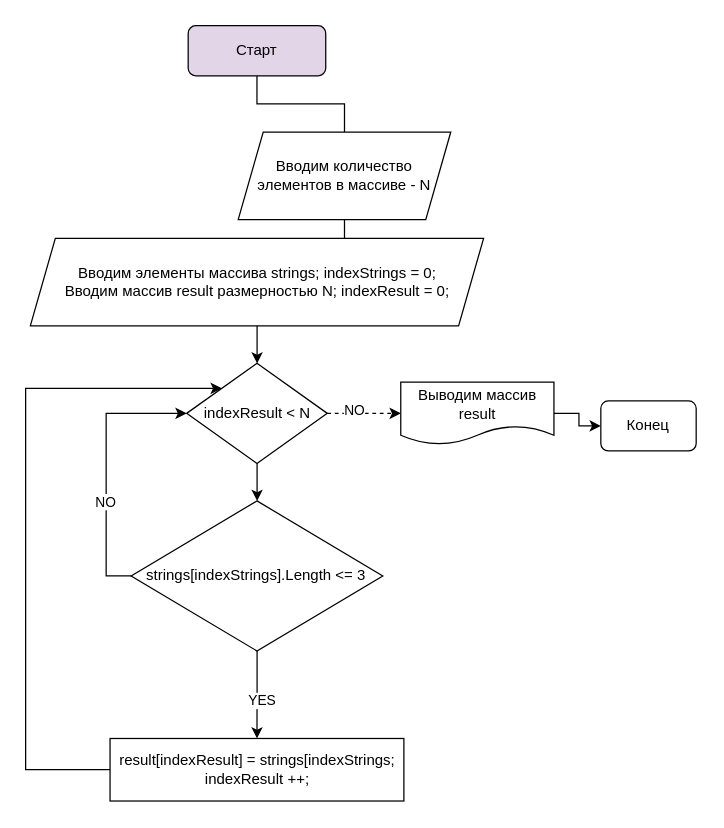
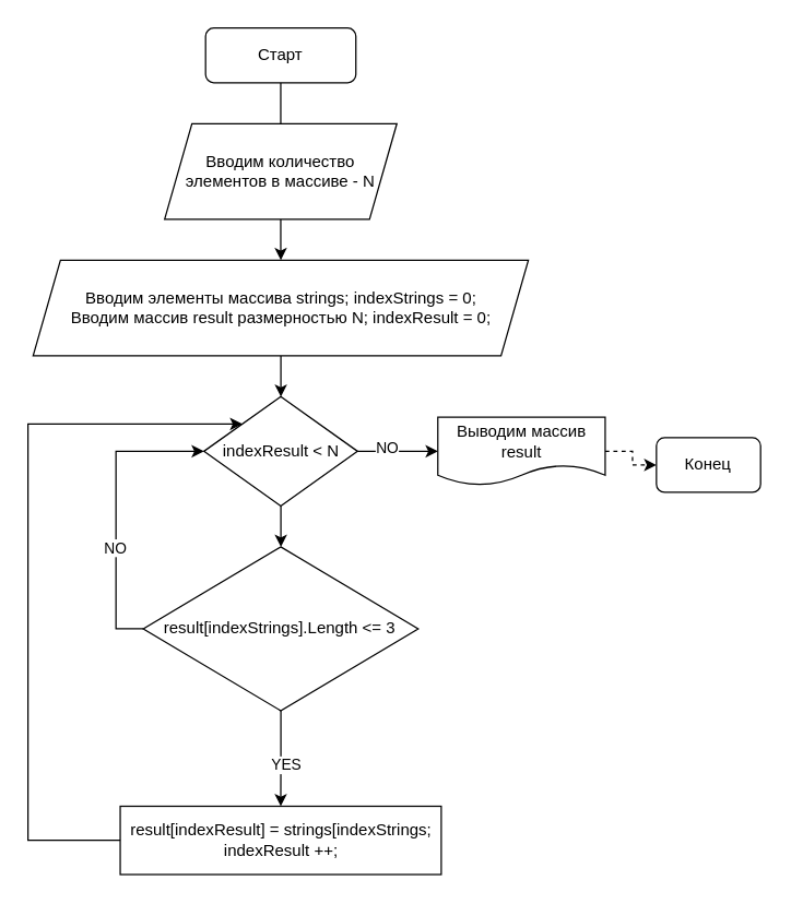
- <mxCell id="3" value="Старт" style="rounded=1;whiteSpace=wrap;html=1;fillColor=#e1d5e7;" vertex="1" parent="1"><mxGeometry x="150" y="20" width="110" height="40" as="geometry" /></mxCell>
+ <mxCell id="3" value="Старт" style="rounded=1;whiteSpace=wrap;html=1;" vertex="1" parent="1"><mxGeometry x="150" y="20" width="110" height="40" as="geometry" /></mxCell>
- <mxCell id="5" value="Вводим количество элементов в массиве - N" style="shape=parallelogram;perimeter=parallelogramPerimeter;whiteSpace=wrap;html=1;fixedSize=1;" vertex="1" parent="1"><mxGeometry x="190" y="105" width="170" height="70" as="geometry" /></mxCell>
+ <mxCell id="5" value="Вводим количество элементов в массиве - N" style="shape=parallelogram;perimeter=parallelogramPerimeter;whiteSpace=wrap;html=1;fixedSize=1;" vertex="1" parent="1"><mxGeometry x="120" y="90" width="170" height="70" as="geometry" /></mxCell>
- <mxCell id="8" value="" style="edgeStyle=orthogonalEdgeStyle;rounded=0;orthogonalLoop=1;jettySize=auto;html=1;dashed=1;" edge="1" parent="1" source="11" target="13"><mxGeometry relative="1" as="geometry" /></mxCell>
+ <mxCell id="8" value="" style="edgeStyle=orthogonalEdgeStyle;rounded=0;orthogonalLoop=1;jettySize=auto;html=1;" edge="1" parent="1" source="11" target="13"><mxGeometry relative="1" as="geometry" /></mxCell>
- <mxCell id="12" value="" style="edgeStyle=orthogonalEdgeStyle;rounded=0;orthogonalLoop=1;jettySize=auto;html=1;" edge="1" parent="1" source="13" target="14"><mxGeometry relative="1" as="geometry" /></mxCell>
+ <mxCell id="12" value="" style="edgeStyle=orthogonalEdgeStyle;rounded=0;orthogonalLoop=1;jettySize=auto;html=1;dashed=1;" edge="1" parent="1" source="13" target="14"><mxGeometry relative="1" as="geometry" /></mxCell>
- <mxCell id="19" value="strings[indexStrings].Length &amp;lt;= 3" style="rhombus;whiteSpace=wrap;html=1;" vertex="1" parent="1"><mxGeometry x="104.38" y="400" width="201.25" height="120" as="geometry" /></mxCell>
+ <mxCell id="19" value="result[indexStrings].Length &amp;lt;= 3" style="rhombus;whiteSpace=wrap;html=1;" vertex="1" parent="1"><mxGeometry x="104.38" y="400" width="201.25" height="120" as="geometry" /></mxCell>
